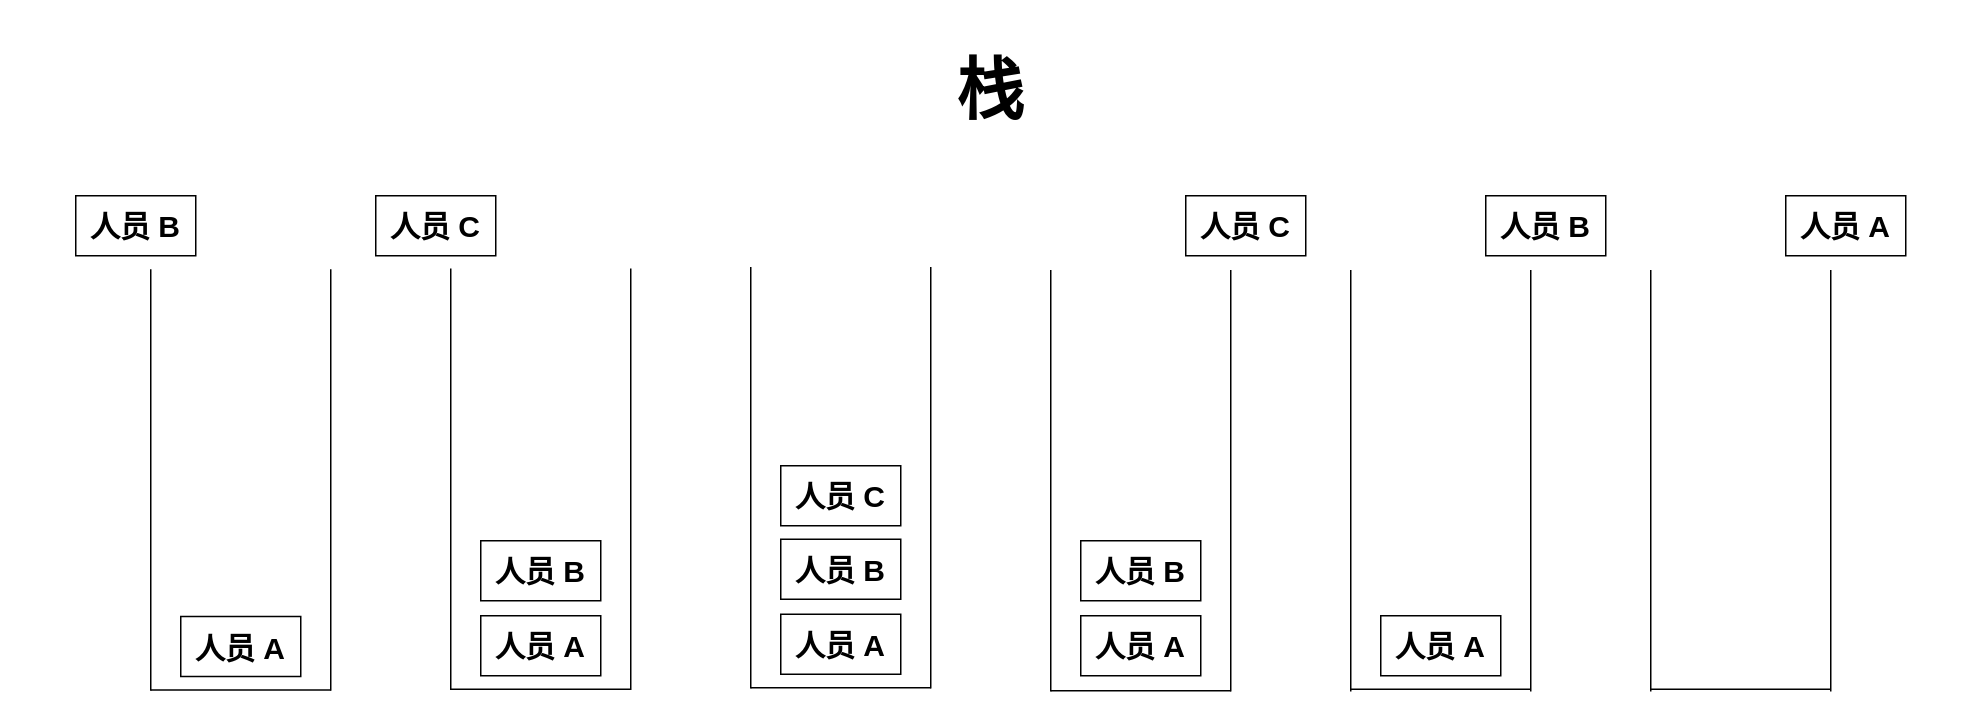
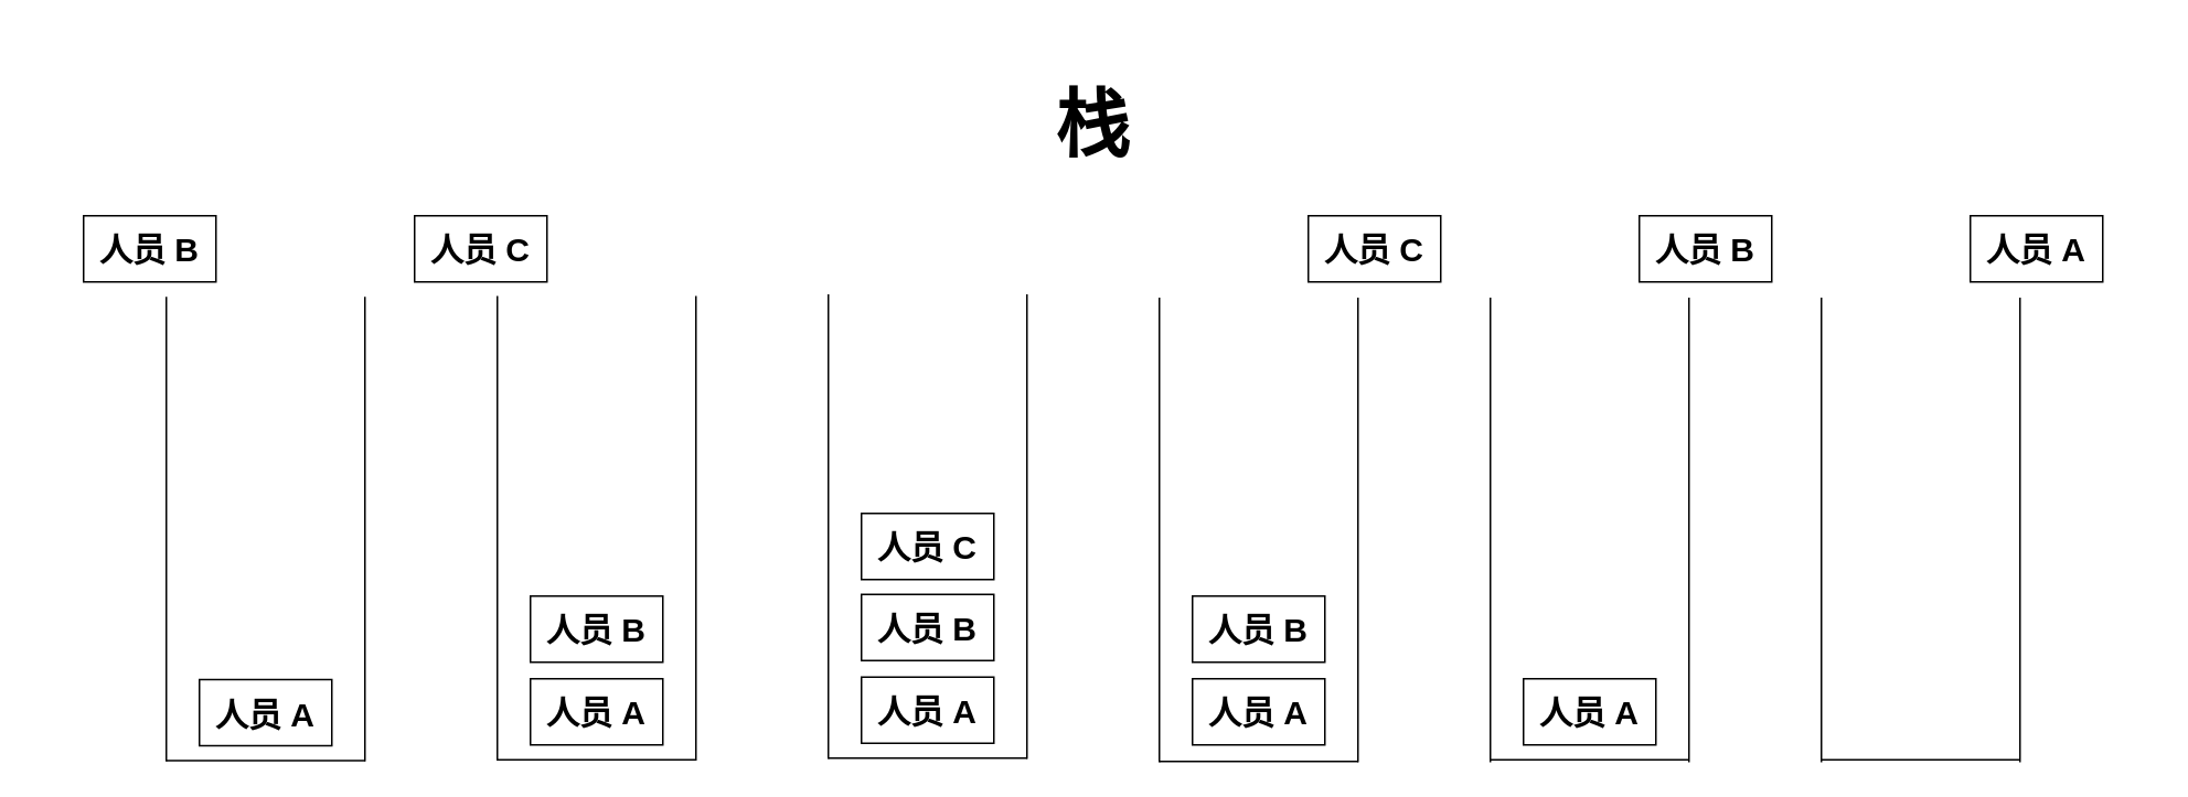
- <mxCell id="8" value="栈" style="text;html=1;strokeColor=none;fillColor=none;align=center;verticalAlign=middle;whiteSpace=wrap;rounded=0;fontSize=45;fontStyle=1" vertex="1" parent="1"><mxGeometry x="20" y="20" width="1280" height="80" as="geometry" /></mxCell>
+ <mxCell id="8" value="栈" style="text;html=1;strokeColor=none;fillColor=none;align=center;verticalAlign=middle;whiteSpace=wrap;rounded=0;fontSize=45;fontStyle=1" vertex="1" parent="1"><mxGeometry x="20" y="35" width="1280" height="80" as="geometry" /></mxCell>
